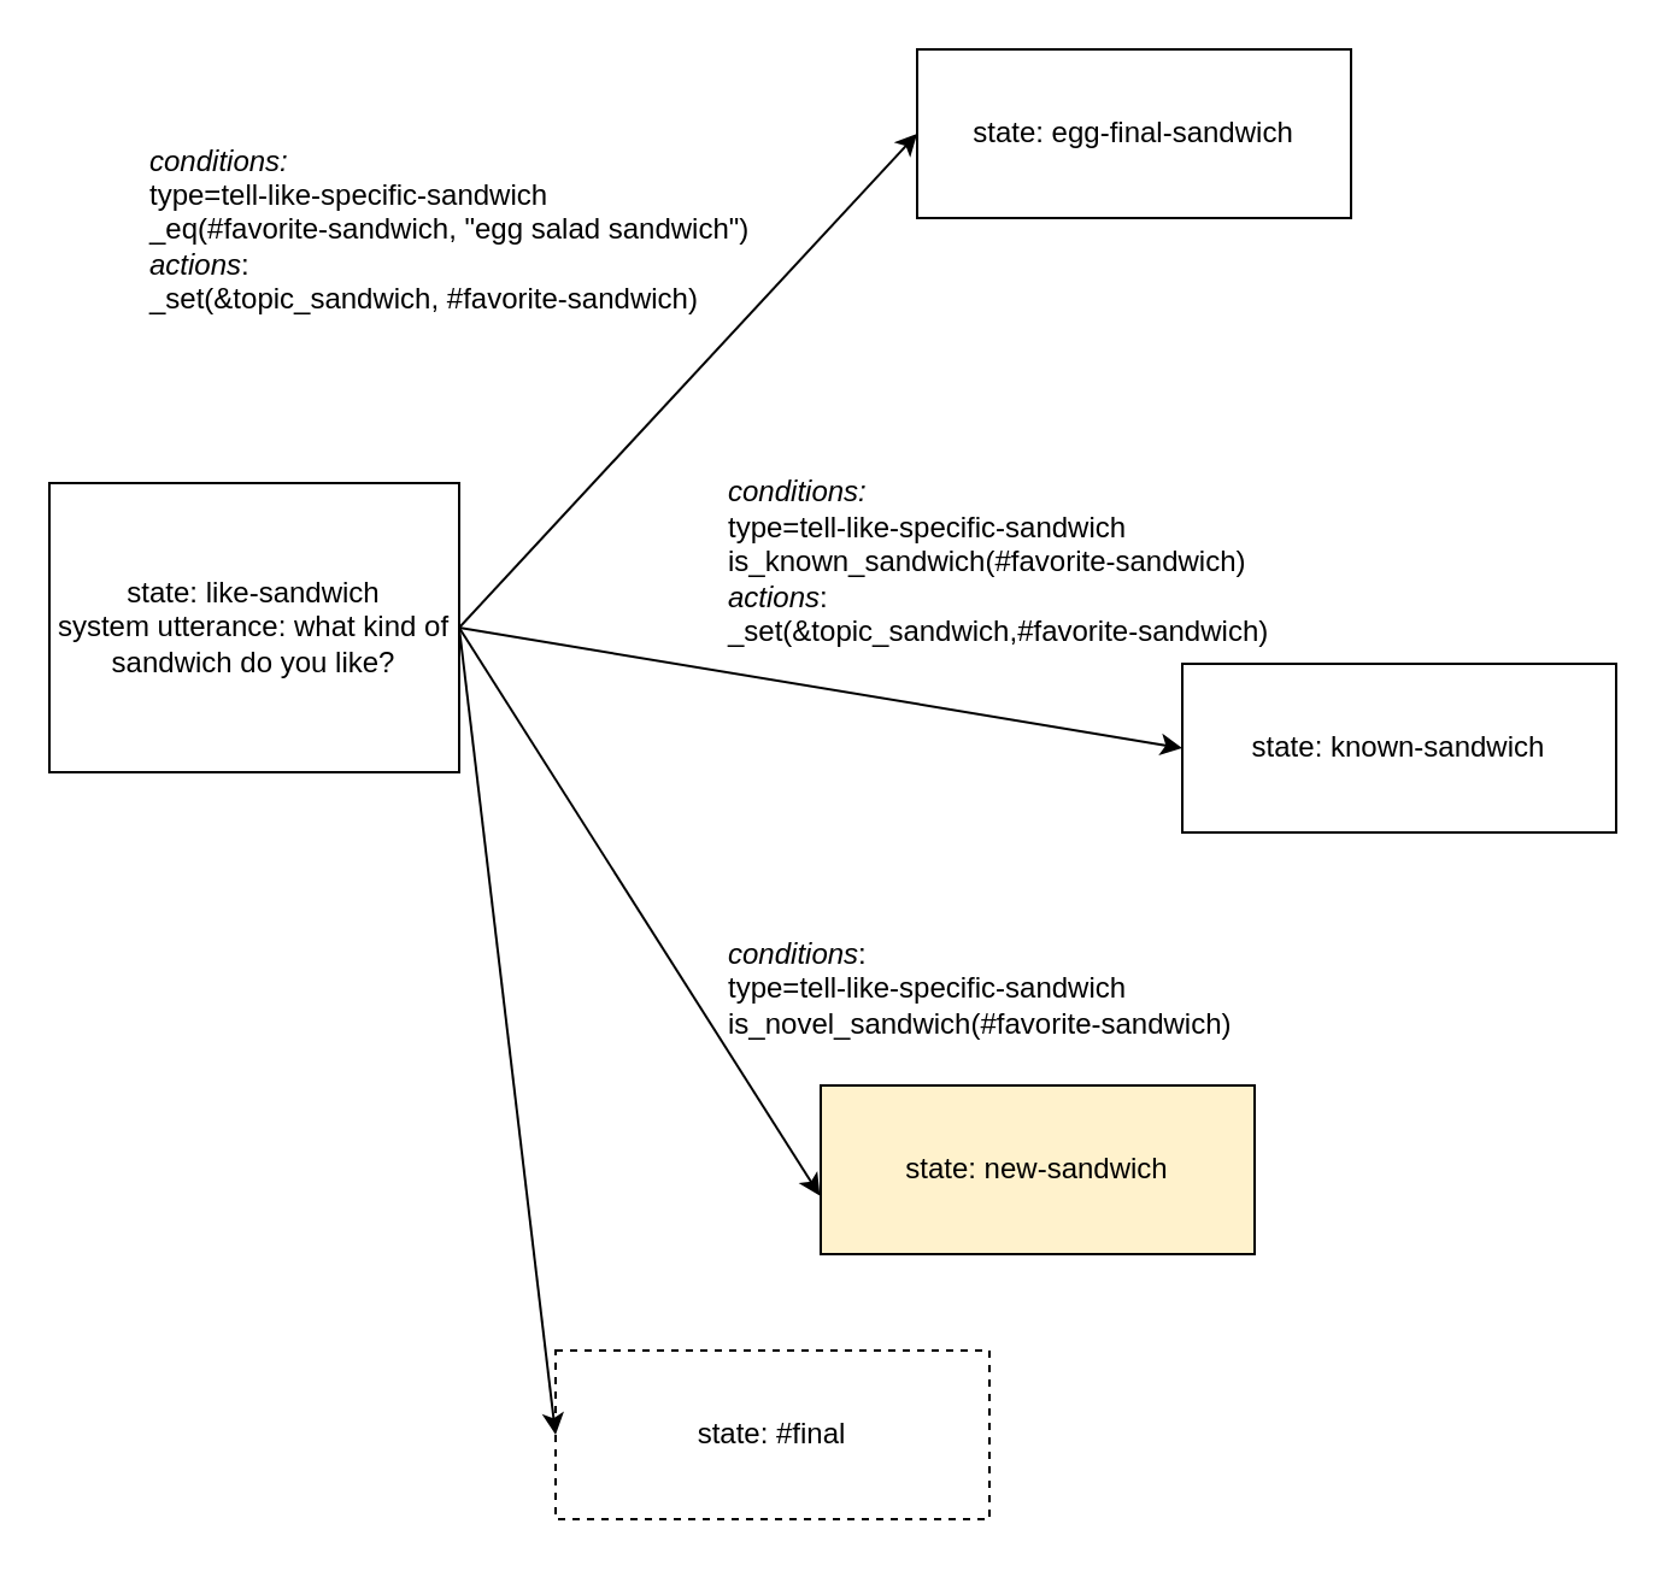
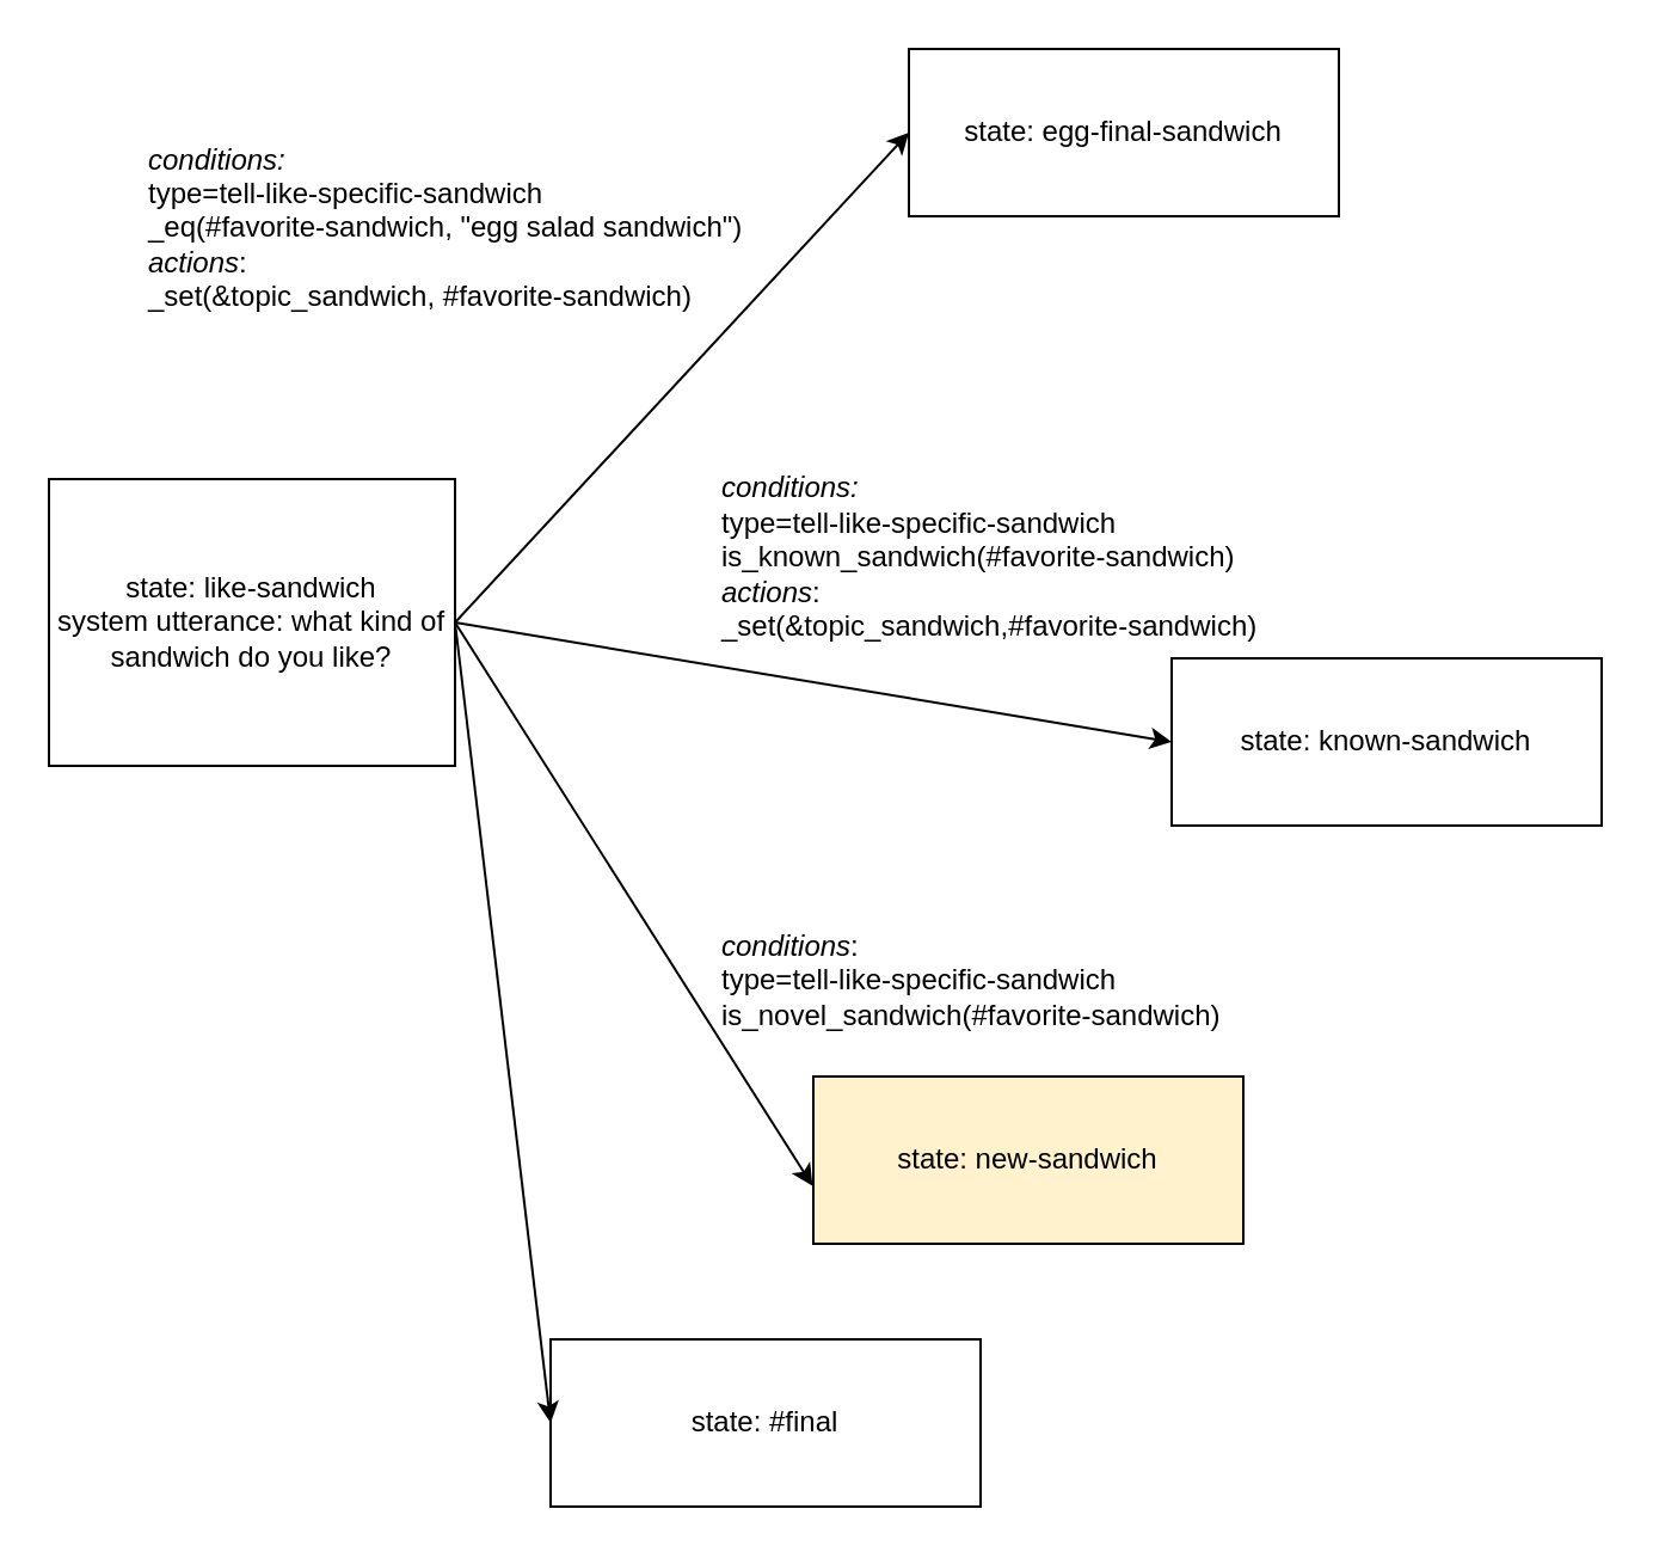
- <mxCell id="8" value="state: #final" style="rounded=0;whiteSpace=wrap;html=1;dashed=1;" parent="1" vertex="1"><mxGeometry x="230" y="560" width="180" height="70" as="geometry" /></mxCell>
+ <mxCell id="8" value="state: #final" style="rounded=0;whiteSpace=wrap;html=1;" parent="1" vertex="1"><mxGeometry x="230" y="560" width="180" height="70" as="geometry" /></mxCell>
